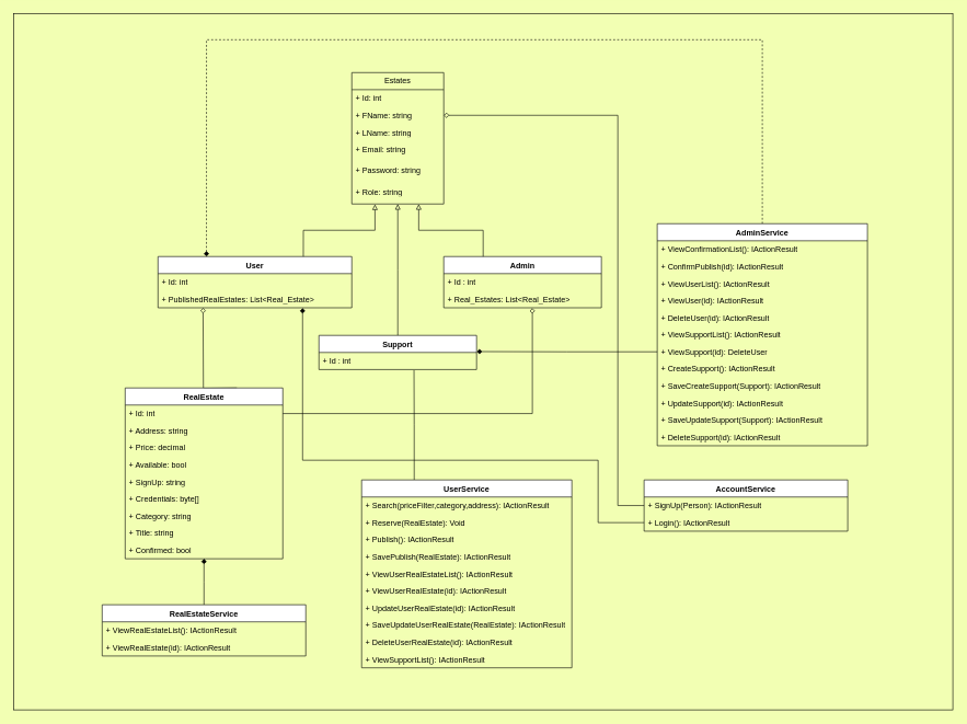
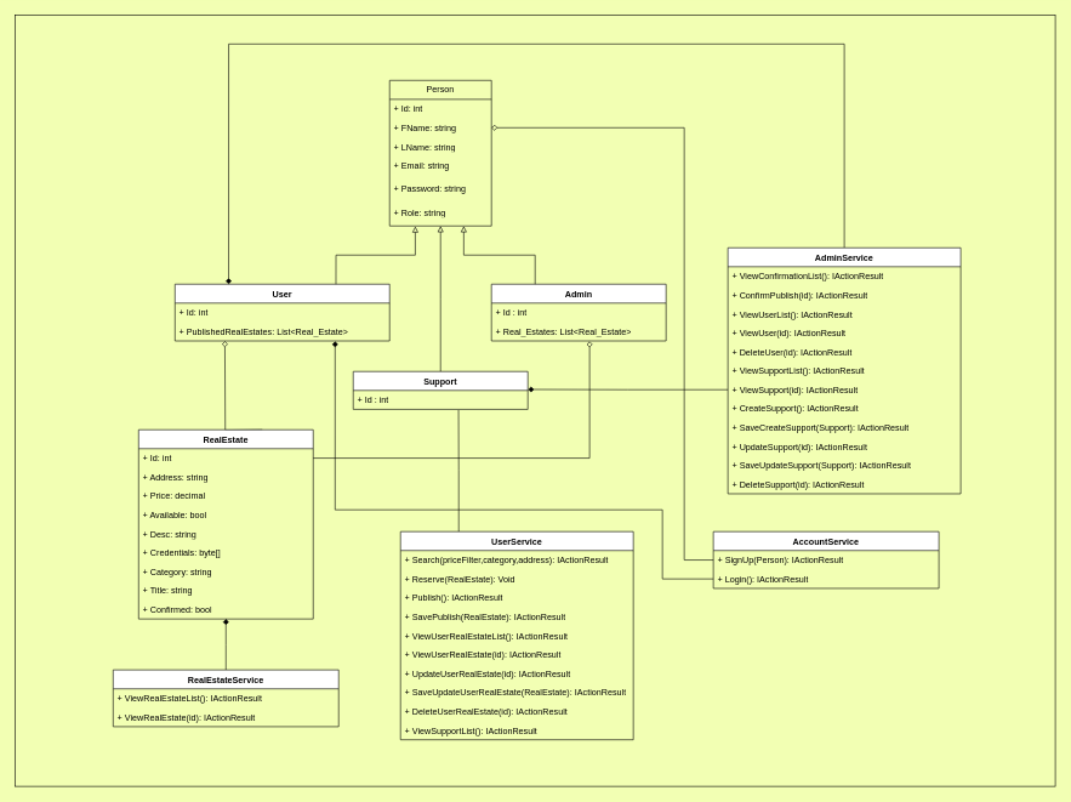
- <mxCell id="51" style="edgeStyle=orthogonalEdgeStyle;rounded=0;orthogonalLoop=1;jettySize=auto;html=1;exitX=0.5;exitY=0;exitDx=0;exitDy=0;entryX=0.25;entryY=0;entryDx=0;entryDy=0;endArrow=diamond;endFill=1;dashed=1;" edge="1" parent="1" source="52" target="9"><mxGeometry relative="1" as="geometry"><Array as="points"><mxPoint x="1160" y="60" /><mxPoint x="314" y="60" /></Array></mxGeometry></mxCell>
+ <mxCell id="51" style="edgeStyle=orthogonalEdgeStyle;rounded=0;orthogonalLoop=1;jettySize=auto;html=1;exitX=0.5;exitY=0;exitDx=0;exitDy=0;entryX=0.25;entryY=0;entryDx=0;entryDy=0;endArrow=diamond;endFill=1;" edge="1" parent="1" source="52" target="9"><mxGeometry relative="1" as="geometry"><Array as="points"><mxPoint x="1160" y="60" /><mxPoint x="314" y="60" /></Array></mxGeometry></mxCell>
- <mxCell id="2" value="Estates" style="swimlane;fontStyle=0;childLayout=stackLayout;horizontal=1;startSize=26;fillColor=none;horizontalStack=0;resizeParent=1;resizeParentMax=0;resizeLast=0;collapsible=1;marginBottom=0;whiteSpace=wrap;html=1;" vertex="1" parent="1"><mxGeometry x="535" y="110" width="140" height="200" as="geometry" /></mxCell>
+ <mxCell id="2" value="Person" style="swimlane;fontStyle=0;childLayout=stackLayout;horizontal=1;startSize=26;fillColor=none;horizontalStack=0;resizeParent=1;resizeParentMax=0;resizeLast=0;collapsible=1;marginBottom=0;whiteSpace=wrap;html=1;" vertex="1" parent="1"><mxGeometry x="535" y="110" width="140" height="200" as="geometry" /></mxCell>
- <mxCell id="59" value="+ ViewSupport(id): DeleteUser&lt;br&gt;&amp;nbsp;" style="text;strokeColor=none;fillColor=none;align=left;verticalAlign=top;spacingLeft=4;spacingRight=4;overflow=hidden;rotatable=0;points=[[0,0.5],[1,0.5]];portConstraint=eastwest;whiteSpace=wrap;html=1;" vertex="1" parent="52"><mxGeometry y="182" width="320" height="26" as="geometry" /></mxCell>
+ <mxCell id="59" value="+ ViewSupport(id): IActionResult&lt;br&gt;&amp;nbsp;" style="text;strokeColor=none;fillColor=none;align=left;verticalAlign=top;spacingLeft=4;spacingRight=4;overflow=hidden;rotatable=0;points=[[0,0.5],[1,0.5]];portConstraint=eastwest;whiteSpace=wrap;html=1;" vertex="1" parent="52"><mxGeometry y="182" width="320" height="26" as="geometry" /></mxCell>
- <mxCell id="26" value="+ SignUp: string" style="text;strokeColor=none;fillColor=none;align=left;verticalAlign=top;spacingLeft=4;spacingRight=4;overflow=hidden;rotatable=0;points=[[0,0.5],[1,0.5]];portConstraint=eastwest;whiteSpace=wrap;html=1;" vertex="1" parent="21"><mxGeometry y="130" width="240" height="26" as="geometry" /></mxCell>
+ <mxCell id="26" value="+ Desc: string" style="text;strokeColor=none;fillColor=none;align=left;verticalAlign=top;spacingLeft=4;spacingRight=4;overflow=hidden;rotatable=0;points=[[0,0.5],[1,0.5]];portConstraint=eastwest;whiteSpace=wrap;html=1;" vertex="1" parent="21"><mxGeometry y="130" width="240" height="26" as="geometry" /></mxCell>
